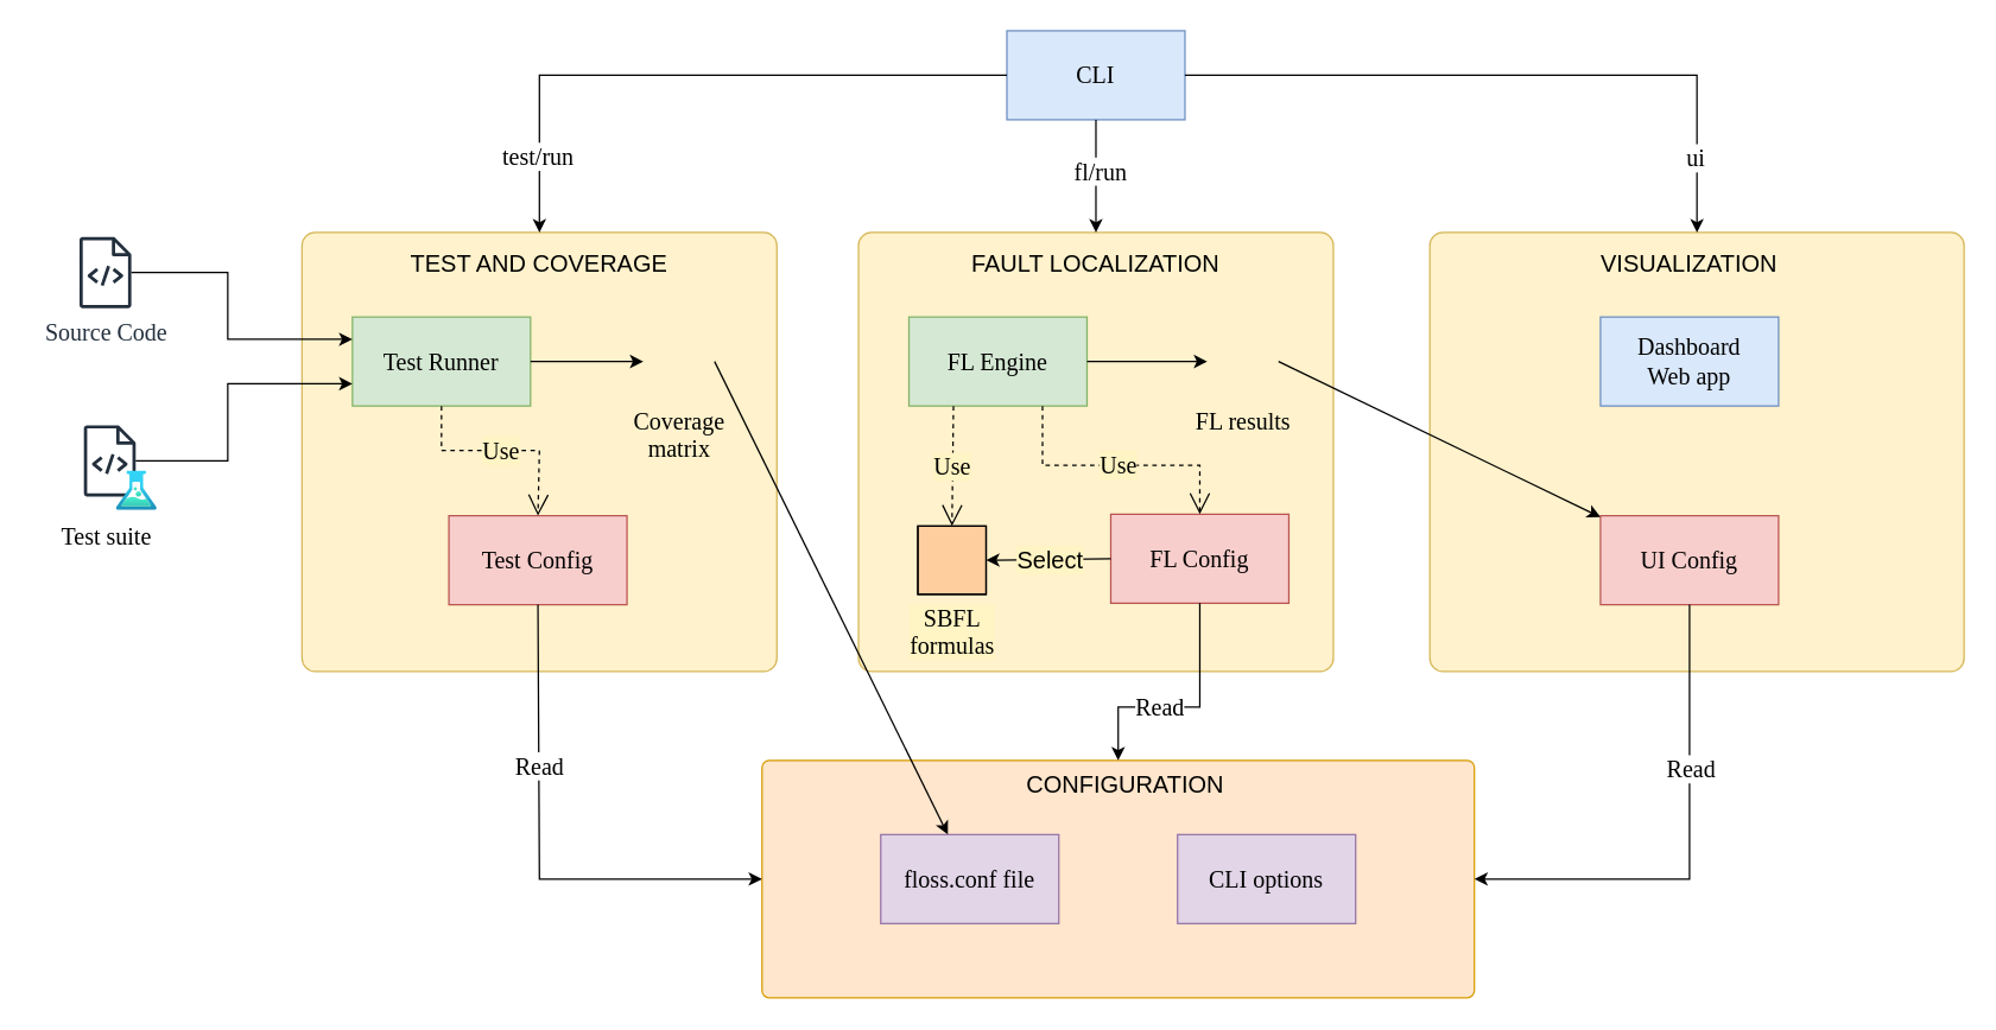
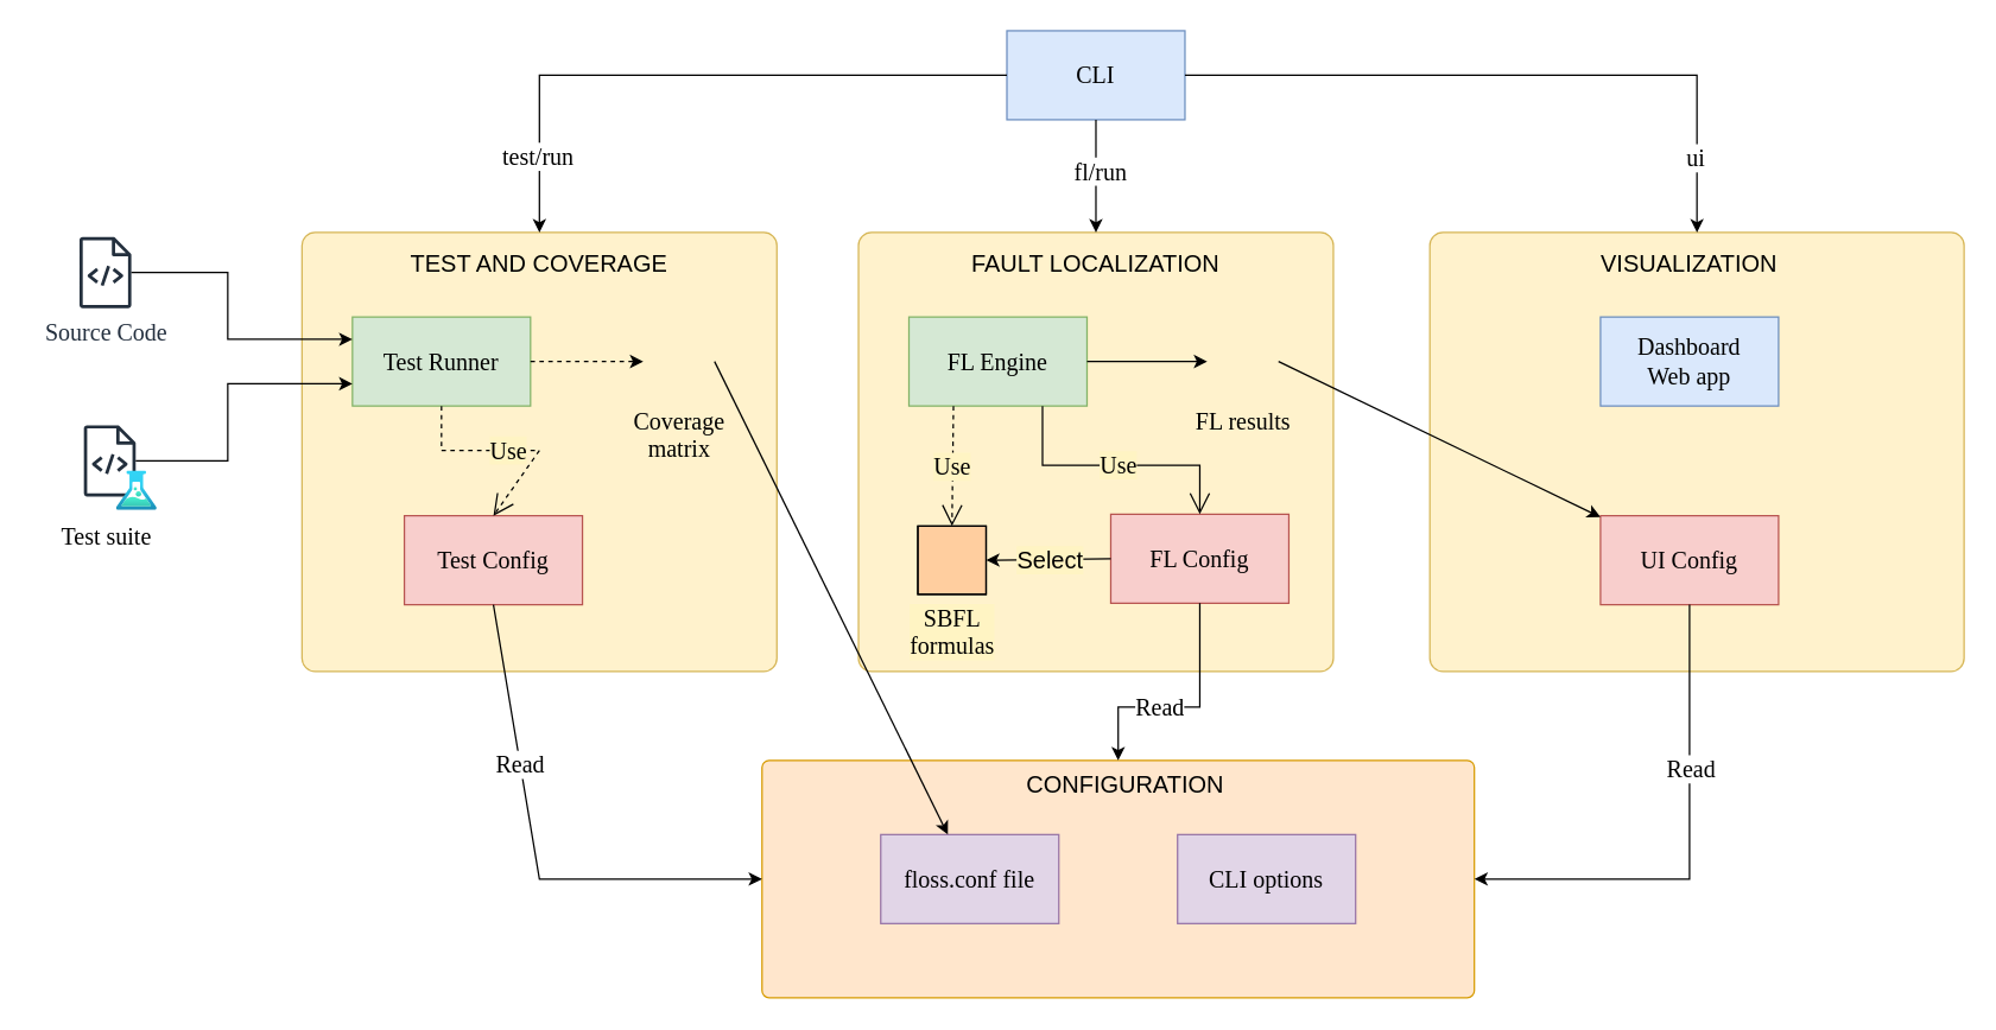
- <mxCell id="38" value="" style="endArrow=classic;html=1;rounded=0;exitX=1;exitY=0.5;exitDx=0;exitDy=0;entryX=0;entryY=0.5;entryDx=0;entryDy=0;fontSize=16;fontFamily=Verdana;" parent="1" source="11" target="37" edge="1"><mxGeometry width="50" height="50" relative="1" as="geometry"><mxPoint x="767" y="333" as="sourcePoint" /><mxPoint x="437" y="243" as="targetPoint" /></mxGeometry></mxCell>
+ <mxCell id="38" value="" style="endArrow=classic;html=1;rounded=0;exitX=1;exitY=0.5;exitDx=0;exitDy=0;entryX=0;entryY=0.5;entryDx=0;entryDy=0;fontSize=16;fontFamily=Verdana;dashed=1;" parent="1" source="11" target="37" edge="1"><mxGeometry width="50" height="50" relative="1" as="geometry"><mxPoint x="767" y="333" as="sourcePoint" /><mxPoint x="437" y="243" as="targetPoint" /></mxGeometry></mxCell>
- <mxCell id="42" value="Use" style="endArrow=open;endSize=12;dashed=1;html=1;rounded=0;exitX=0.75;exitY=1;exitDx=0;exitDy=0;labelBackgroundColor=#FFF4C3;fontSize=16;fontFamily=Verdana;entryX=0.5;entryY=0;entryDx=0;entryDy=0;" parent="1" source="12" target="21" edge="1"><mxGeometry x="0.017" width="160" relative="1" as="geometry"><mxPoint x="268" y="283" as="sourcePoint" /><mxPoint x="808" y="333" as="targetPoint" /><Array as="points"><mxPoint x="702" y="313" /><mxPoint x="808" y="313" /></Array><mxPoint as="offset" /></mxGeometry></mxCell>
+ <mxCell id="42" value="Use" style="endArrow=open;endSize=12;dashed=0;html=1;rounded=0;exitX=0.75;exitY=1;exitDx=0;exitDy=0;labelBackgroundColor=#FFF4C3;fontSize=16;fontFamily=Verdana;entryX=0.5;entryY=0;entryDx=0;entryDy=0;" parent="1" source="12" target="21" edge="1"><mxGeometry x="0.017" width="160" relative="1" as="geometry"><mxPoint x="268" y="283" as="sourcePoint" /><mxPoint x="808" y="333" as="targetPoint" /><Array as="points"><mxPoint x="702" y="313" /><mxPoint x="808" y="313" /></Array><mxPoint as="offset" /></mxGeometry></mxCell>
- <mxCell id="20" value="Test Config" style="rounded=0;whiteSpace=wrap;html=1;fillColor=#f8cecc;strokeColor=#b85450;fontSize=16;fontFamily=Verdana;" parent="1" vertex="1"><mxGeometry x="302" y="347" width="120" height="60" as="geometry" /></mxCell>
+ <mxCell id="20" value="Test Config" style="rounded=0;whiteSpace=wrap;html=1;fillColor=#f8cecc;strokeColor=#b85450;fontSize=16;fontFamily=Verdana;" parent="1" vertex="1"><mxGeometry x="272" y="347" width="120" height="60" as="geometry" /></mxCell>
